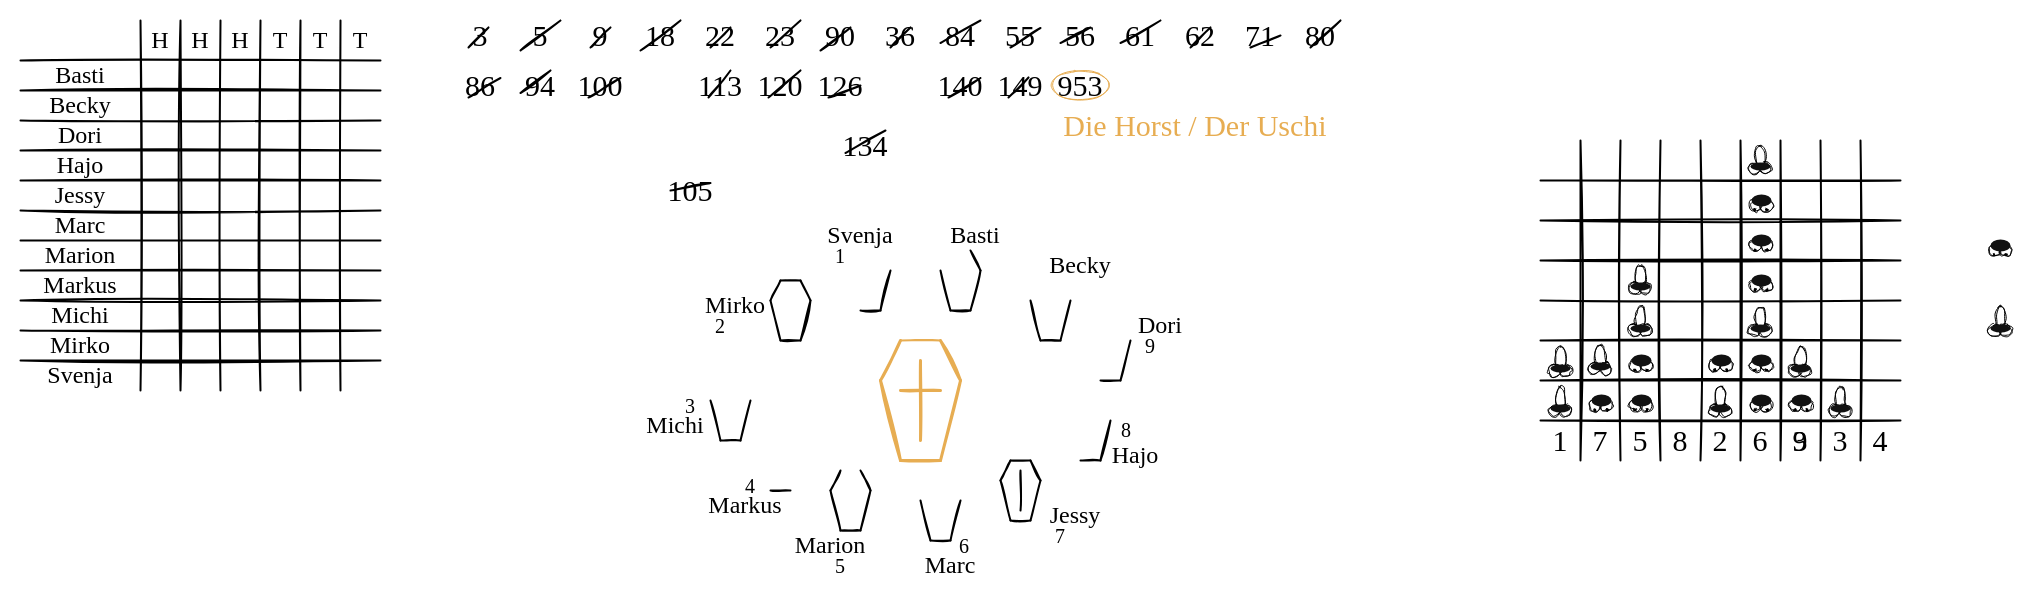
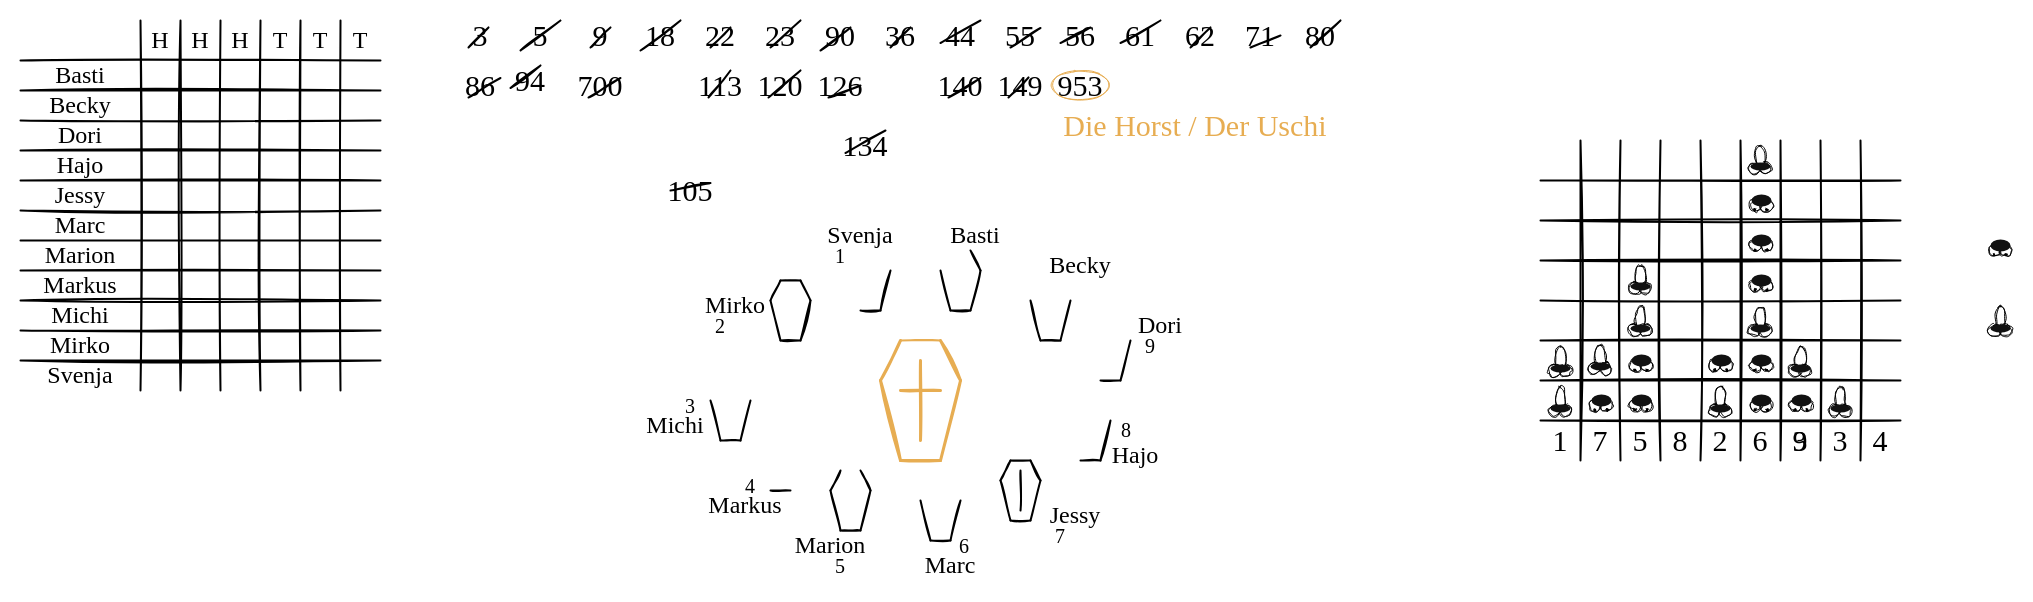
- <mxCell id="34" value="84" style="text;html=1;strokeColor=none;fillColor=none;align=center;verticalAlign=middle;whiteSpace=wrap;rounded=0;fontFamily=Architects Daughter;fontSource=https%3A%2F%2Ffonts.googleapis.com%2Fcss%3Ffamily%3DArchitects%2BDaughter;fontSize=30;fontStyle=0;sketch=1;shadow=0;" vertex="1" parent="1"><mxGeometry x="940" y="20" width="40" height="30" as="geometry" /></mxCell>
+ <mxCell id="34" value="44" style="text;html=1;strokeColor=none;fillColor=none;align=center;verticalAlign=middle;whiteSpace=wrap;rounded=0;fontFamily=Architects Daughter;fontSource=https%3A%2F%2Ffonts.googleapis.com%2Fcss%3Ffamily%3DArchitects%2BDaughter;fontSize=30;fontStyle=0;sketch=1;shadow=0;" vertex="1" parent="1"><mxGeometry x="940" y="20" width="40" height="30" as="geometry" /></mxCell>
- <mxCell id="42" value="94" style="text;html=1;strokeColor=none;fillColor=none;align=center;verticalAlign=middle;whiteSpace=wrap;rounded=0;fontFamily=Architects Daughter;fontSource=https%3A%2F%2Ffonts.googleapis.com%2Fcss%3Ffamily%3DArchitects%2BDaughter;fontSize=30;fontStyle=0;sketch=1;shadow=0;" vertex="1" parent="1"><mxGeometry x="520" y="70" width="40" height="30" as="geometry" /></mxCell>
+ <mxCell id="42" value="94" style="text;html=1;strokeColor=none;fillColor=none;align=center;verticalAlign=middle;whiteSpace=wrap;rounded=0;fontFamily=Architects Daughter;fontSource=https%3A%2F%2Ffonts.googleapis.com%2Fcss%3Ffamily%3DArchitects%2BDaughter;fontSize=30;fontStyle=0;sketch=1;shadow=0;" vertex="1" parent="1"><mxGeometry x="510" y="65" width="40" height="30" as="geometry" /></mxCell>
- <mxCell id="43" value="100" style="text;html=1;strokeColor=none;fillColor=none;align=center;verticalAlign=middle;whiteSpace=wrap;rounded=0;fontFamily=Architects Daughter;fontSource=https%3A%2F%2Ffonts.googleapis.com%2Fcss%3Ffamily%3DArchitects%2BDaughter;fontSize=30;fontStyle=0;sketch=1;shadow=0;" vertex="1" parent="1"><mxGeometry x="580" y="70" width="40" height="30" as="geometry" /></mxCell>
+ <mxCell id="43" value="700" style="text;html=1;strokeColor=none;fillColor=none;align=center;verticalAlign=middle;whiteSpace=wrap;rounded=0;fontFamily=Architects Daughter;fontSource=https%3A%2F%2Ffonts.googleapis.com%2Fcss%3Ffamily%3DArchitects%2BDaughter;fontSize=30;fontStyle=0;sketch=1;shadow=0;" vertex="1" parent="1"><mxGeometry x="580" y="70" width="40" height="30" as="geometry" /></mxCell>
